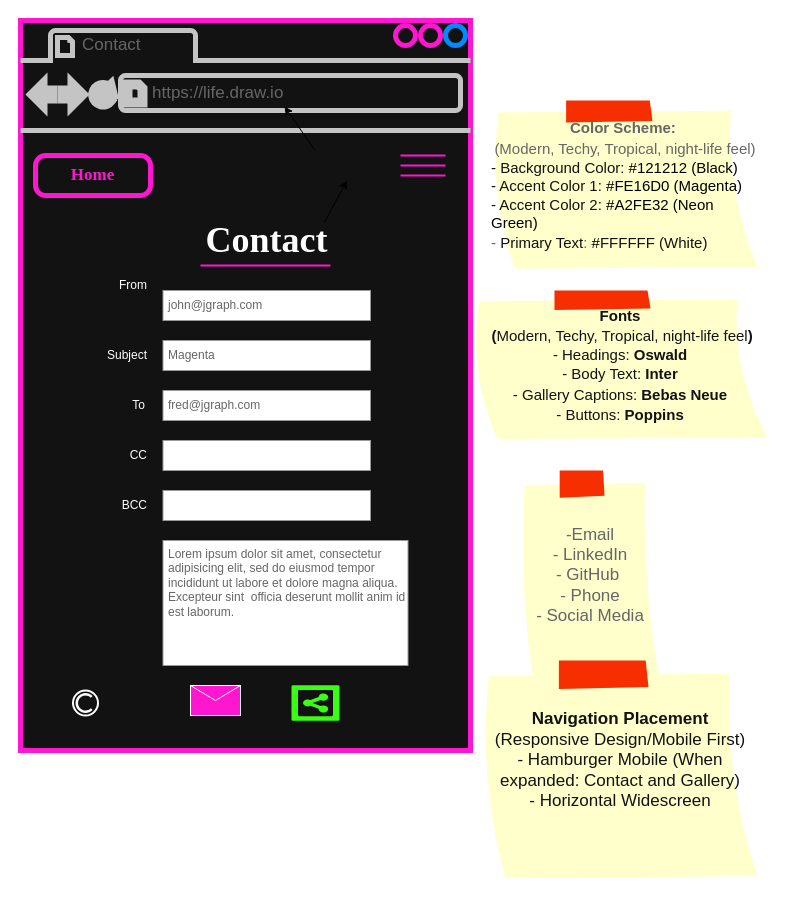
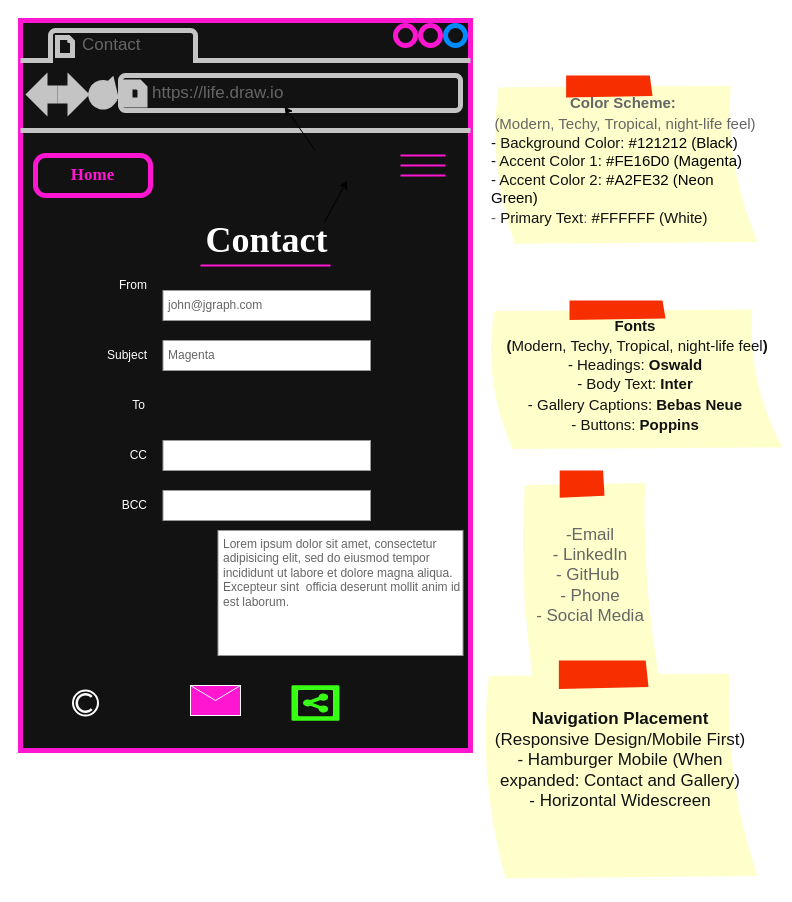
- <mxCell id="28" value="&lt;div style=&quot;&quot;&gt;&lt;font style=&quot;font-size: 15px;&quot;&gt;&lt;b style=&quot;background-color: transparent;&quot;&gt;Color Scheme:&lt;/b&gt;&lt;span style=&quot;background-color: transparent;&quot;&gt;&amp;nbsp;&lt;/span&gt;&lt;/font&gt;&lt;/div&gt;&lt;div style=&quot;&quot;&gt;&lt;span style=&quot;background-color: transparent;&quot;&gt;&lt;font style=&quot;font-size: 15px;&quot;&gt;(Modern, Techy, Tropical, night-life feel)&lt;/font&gt;&lt;/span&gt;&lt;/div&gt;&lt;font style=&quot;color: rgb(18, 18, 18); font-size: 15px;&quot;&gt;&lt;div style=&quot;text-align: left;&quot;&gt;&lt;span style=&quot;background-color: transparent;&quot;&gt;- Background Color:&amp;nbsp;&lt;/span&gt;&lt;span style=&quot;background-color: transparent; line-height: 18.4px; color: rgb(0, 0, 0);&quot;&gt;#&lt;span style=&quot;line-height: 15.333px; color: rgb(0, 0, 0);&quot;&gt;121212&lt;/span&gt;&lt;span style=&quot;color: rgb(0, 0, 0);&quot;&gt;&lt;/span&gt;&amp;nbsp;(Black)&lt;/span&gt;&lt;/div&gt;&lt;font face=&quot;Helvetica&quot;&gt;&lt;div style=&quot;text-align: left;&quot;&gt;&lt;span style=&quot;background-color: transparent;&quot;&gt;- Accent Color 1:&amp;nbsp;&lt;/span&gt;&lt;span style=&quot;background-color: transparent; line-height: 18.4px; color: rgb(0, 0, 0);&quot;&gt;#&lt;/span&gt;&lt;span style=&quot;background-color: transparent; line-height: 18.4px; color: rgb(0, 0, 0);&quot;&gt;&lt;font&gt;FE16D0&lt;/font&gt;&lt;/span&gt;&lt;span style=&quot;background-color: transparent; line-height: 18.4px; color: rgb(0, 0, 0);&quot;&gt;&amp;nbsp;(Magenta)&lt;/span&gt;&lt;/div&gt;&lt;div style=&quot;text-align: left;&quot;&gt;&lt;span style=&quot;background-color: transparent;&quot;&gt;- Accent Color 2:&amp;nbsp;&lt;/span&gt;&lt;span style=&quot;background-color: transparent; line-height: 18.4px; color: rgb(0, 0, 0);&quot;&gt;#&lt;/span&gt;&lt;span style=&quot;background-color: transparent; line-height: 18.4px; color: rgb(0, 0, 0);&quot;&gt;&lt;font&gt;A2FE32&lt;/font&gt;&lt;/span&gt;&lt;span style=&quot;background-color: transparent; line-height: 18.4px; color: rgb(0, 0, 0);&quot;&gt;&amp;nbsp;(Neon Green)&lt;/span&gt;&lt;/div&gt;&lt;/font&gt;&lt;/font&gt;&lt;div&gt;&lt;div style=&quot;text-align: left;&quot;&gt;&lt;font style=&quot;font-size: 15px;&quot;&gt;&lt;span style=&quot;scrollbar-color: light-dark(#e2e2e2, #4b4b4b)&lt;br/&gt;&#09;&#09;&#09;&#09;&#09;light-dark(#fbfbfb, var(--dark-panel-color)); line-height: 18.4px;&quot;&gt;&lt;span style=&quot;scrollbar-color: light-dark(#e2e2e2, #4b4b4b)&lt;br/&gt;&#09;&#09;&#09;&#09;&#09;light-dark(#fbfbfb, var(--dark-panel-color)); line-height: 18.4px;&quot;&gt;&lt;font style=&quot;&quot; face=&quot;Helvetica&quot;&gt;&lt;span style=&quot;color: rgb(102, 102, 102);&quot;&gt;- &lt;/span&gt;&lt;span style=&quot;color: rgb(102, 102, 102);&quot;&gt;&lt;font style=&quot;color: rgb(18, 18, 18);&quot;&gt;Primary Text&lt;/font&gt;&lt;/span&gt;&lt;span style=&quot;color: rgb(102, 102, 102);&quot;&gt;:&amp;nbsp;&lt;/span&gt;&lt;span style=&quot;color: rgb(0, 0, 0); scrollbar-color: light-dark(#e2e2e2, #4b4b4b)&lt;br/&gt;&#09;&#09;&#09;&#09;&#09;light-dark(#fbfbfb, var(--dark-panel-color)); line-height: 18.4px;&quot;&gt;#&lt;/span&gt;&lt;/font&gt;&lt;/span&gt;&lt;/span&gt;&lt;span style=&quot;color: light-dark(rgb(18, 18, 18), rgb(222, 222, 222)); background-color: transparent;&quot;&gt;&lt;font&gt;FFFFFF&lt;/font&gt;&lt;/span&gt;&lt;span style=&quot;color: light-dark(rgb(18, 18, 18), rgb(222, 222, 222)); background-color: transparent;&quot;&gt;&amp;nbsp;(White)&lt;/span&gt;&lt;/font&gt;&lt;/div&gt;&lt;/div&gt;" style="strokeWidth=1;shadow=0;dashed=0;align=center;html=1;shape=mxgraph.mockup.text.stickyNote2;fontColor=#666666;mainText=;fontSize=17;whiteSpace=wrap;fillColor=#ffffcc;strokeColor=#F62E00;" parent="1" vertex="1"><mxGeometry x="490" y="100" width="270" height="170" as="geometry" /></mxCell>
+ <mxCell id="28" value="&lt;div style=&quot;&quot;&gt;&lt;font style=&quot;font-size: 15px;&quot;&gt;&lt;b style=&quot;background-color: transparent;&quot;&gt;Color Scheme:&lt;/b&gt;&lt;span style=&quot;background-color: transparent;&quot;&gt;&amp;nbsp;&lt;/span&gt;&lt;/font&gt;&lt;/div&gt;&lt;div style=&quot;&quot;&gt;&lt;span style=&quot;background-color: transparent;&quot;&gt;&lt;font style=&quot;font-size: 15px;&quot;&gt;(Modern, Techy, Tropical, night-life feel)&lt;/font&gt;&lt;/span&gt;&lt;/div&gt;&lt;font style=&quot;color: rgb(18, 18, 18); font-size: 15px;&quot;&gt;&lt;div style=&quot;text-align: left;&quot;&gt;&lt;span style=&quot;background-color: transparent;&quot;&gt;- Background Color:&amp;nbsp;&lt;/span&gt;&lt;span style=&quot;background-color: transparent; line-height: 18.4px; color: rgb(0, 0, 0);&quot;&gt;#&lt;span style=&quot;line-height: 15.333px; color: rgb(0, 0, 0);&quot;&gt;121212&lt;/span&gt;&lt;span style=&quot;color: rgb(0, 0, 0);&quot;&gt;&lt;/span&gt;&amp;nbsp;(Black)&lt;/span&gt;&lt;/div&gt;&lt;font face=&quot;Helvetica&quot;&gt;&lt;div style=&quot;text-align: left;&quot;&gt;&lt;span style=&quot;background-color: transparent;&quot;&gt;- Accent Color 1:&amp;nbsp;&lt;/span&gt;&lt;span style=&quot;background-color: transparent; line-height: 18.4px; color: rgb(0, 0, 0);&quot;&gt;#&lt;/span&gt;&lt;span style=&quot;background-color: transparent; line-height: 18.4px; color: rgb(0, 0, 0);&quot;&gt;&lt;font&gt;FE16D0&lt;/font&gt;&lt;/span&gt;&lt;span style=&quot;background-color: transparent; line-height: 18.4px; color: rgb(0, 0, 0);&quot;&gt;&amp;nbsp;(Magenta)&lt;/span&gt;&lt;/div&gt;&lt;div style=&quot;text-align: left;&quot;&gt;&lt;span style=&quot;background-color: transparent;&quot;&gt;- Accent Color 2:&amp;nbsp;&lt;/span&gt;&lt;span style=&quot;background-color: transparent; line-height: 18.4px; color: rgb(0, 0, 0);&quot;&gt;#&lt;/span&gt;&lt;span style=&quot;background-color: transparent; line-height: 18.4px; color: rgb(0, 0, 0);&quot;&gt;&lt;font&gt;A2FE32&lt;/font&gt;&lt;/span&gt;&lt;span style=&quot;background-color: transparent; line-height: 18.4px; color: rgb(0, 0, 0);&quot;&gt;&amp;nbsp;(Neon Green)&lt;/span&gt;&lt;/div&gt;&lt;/font&gt;&lt;/font&gt;&lt;div&gt;&lt;div style=&quot;text-align: left;&quot;&gt;&lt;font style=&quot;font-size: 15px;&quot;&gt;&lt;span style=&quot;scrollbar-color: light-dark(#e2e2e2, #4b4b4b)&lt;br/&gt;&#09;&#09;&#09;&#09;&#09;light-dark(#fbfbfb, var(--dark-panel-color)); line-height: 18.4px;&quot;&gt;&lt;span style=&quot;scrollbar-color: light-dark(#e2e2e2, #4b4b4b)&lt;br/&gt;&#09;&#09;&#09;&#09;&#09;light-dark(#fbfbfb, var(--dark-panel-color)); line-height: 18.4px;&quot;&gt;&lt;font style=&quot;&quot; face=&quot;Helvetica&quot;&gt;&lt;span style=&quot;color: rgb(102, 102, 102);&quot;&gt;- &lt;/span&gt;&lt;span style=&quot;color: rgb(102, 102, 102);&quot;&gt;&lt;font style=&quot;color: rgb(18, 18, 18);&quot;&gt;Primary Text&lt;/font&gt;&lt;/span&gt;&lt;span style=&quot;color: rgb(102, 102, 102);&quot;&gt;:&amp;nbsp;&lt;/span&gt;&lt;span style=&quot;color: rgb(0, 0, 0); scrollbar-color: light-dark(#e2e2e2, #4b4b4b)&lt;br/&gt;&#09;&#09;&#09;&#09;&#09;light-dark(#fbfbfb, var(--dark-panel-color)); line-height: 18.4px;&quot;&gt;#&lt;/span&gt;&lt;/font&gt;&lt;/span&gt;&lt;/span&gt;&lt;span style=&quot;color: light-dark(rgb(18, 18, 18), rgb(222, 222, 222)); background-color: transparent;&quot;&gt;&lt;font&gt;FFFFFF&lt;/font&gt;&lt;/span&gt;&lt;span style=&quot;color: light-dark(rgb(18, 18, 18), rgb(222, 222, 222)); background-color: transparent;&quot;&gt;&amp;nbsp;(White)&lt;/span&gt;&lt;/font&gt;&lt;/div&gt;&lt;/div&gt;" style="strokeWidth=1;shadow=0;dashed=0;align=center;html=1;shape=mxgraph.mockup.text.stickyNote2;fontColor=#666666;mainText=;fontSize=17;whiteSpace=wrap;fillColor=#ffffcc;strokeColor=#F62E00;" parent="1" vertex="1"><mxGeometry x="490" y="75" width="270" height="170" as="geometry" /></mxCell>
- <mxCell id="29" value="&lt;b&gt;&lt;font style=&quot;font-size: 15px; color: rgb(18, 18, 18);&quot;&gt;Fonts&lt;/font&gt;&lt;/b&gt;&lt;div&gt;&lt;font style=&quot;font-size: 15px; color: rgb(18, 18, 18);&quot;&gt;&lt;b&gt;&amp;nbsp;(&lt;/b&gt;&lt;span&gt;Modern, Techy, Tropical, night-life feel&lt;/span&gt;&lt;b&gt;)&lt;/b&gt;&lt;br&gt;&lt;div style=&quot;&quot;&gt;&lt;span style=&quot;background-color: transparent;&quot;&gt;- Headings: &lt;b&gt;Oswald&lt;/b&gt;&lt;/span&gt;&lt;/div&gt;&lt;/font&gt;&lt;div style=&quot;&quot;&gt;&lt;font style=&quot;font-size: 15px; color: rgb(18, 18, 18);&quot;&gt;&lt;span&gt;- Body Text: &lt;b&gt;Inter&lt;/b&gt;&lt;/span&gt;&lt;br&gt;&lt;/font&gt;&lt;/div&gt;&lt;div style=&quot;&quot;&gt;&lt;font style=&quot;font-size: 15px; color: rgb(18, 18, 18);&quot;&gt;&lt;span&gt;- Gallery Captions: &lt;b&gt;Bebas Neue&lt;/b&gt;&lt;/span&gt;&lt;span&gt;&lt;br&gt;&lt;/span&gt;&lt;/font&gt;&lt;/div&gt;&lt;div style=&quot;&quot;&gt;&lt;span&gt;&lt;font style=&quot;font-size: 15px; color: rgb(18, 18, 18);&quot;&gt;- Buttons: &lt;b style=&quot;&quot;&gt;Poppins&lt;/b&gt;&lt;/font&gt;&lt;/span&gt;&lt;span style=&quot;color: rgb(102, 102, 102);&quot;&gt;&lt;br&gt;&lt;/span&gt;&lt;/div&gt;&lt;/div&gt;" style="strokeWidth=1;shadow=0;dashed=0;align=center;html=1;shape=mxgraph.mockup.text.stickyNote2;fontColor=#666666;mainText=;fontSize=17;whiteSpace=wrap;fillColor=#ffffcc;strokeColor=#F62E00;" parent="1" vertex="1"><mxGeometry x="470" y="290" width="300" height="150" as="geometry" /></mxCell>
+ <mxCell id="29" value="&lt;b&gt;&lt;font style=&quot;font-size: 15px; color: rgb(18, 18, 18);&quot;&gt;Fonts&lt;/font&gt;&lt;/b&gt;&lt;div&gt;&lt;font style=&quot;font-size: 15px; color: rgb(18, 18, 18);&quot;&gt;&lt;b&gt;&amp;nbsp;(&lt;/b&gt;&lt;span&gt;Modern, Techy, Tropical, night-life feel&lt;/span&gt;&lt;b&gt;)&lt;/b&gt;&lt;br&gt;&lt;div style=&quot;&quot;&gt;&lt;span style=&quot;background-color: transparent;&quot;&gt;- Headings: &lt;b&gt;Oswald&lt;/b&gt;&lt;/span&gt;&lt;/div&gt;&lt;/font&gt;&lt;div style=&quot;&quot;&gt;&lt;font style=&quot;font-size: 15px; color: rgb(18, 18, 18);&quot;&gt;&lt;span&gt;- Body Text: &lt;b&gt;Inter&lt;/b&gt;&lt;/span&gt;&lt;br&gt;&lt;/font&gt;&lt;/div&gt;&lt;div style=&quot;&quot;&gt;&lt;font style=&quot;font-size: 15px; color: rgb(18, 18, 18);&quot;&gt;&lt;span&gt;- Gallery Captions: &lt;b&gt;Bebas Neue&lt;/b&gt;&lt;/span&gt;&lt;span&gt;&lt;br&gt;&lt;/span&gt;&lt;/font&gt;&lt;/div&gt;&lt;div style=&quot;&quot;&gt;&lt;span&gt;&lt;font style=&quot;font-size: 15px; color: rgb(18, 18, 18);&quot;&gt;- Buttons: &lt;b style=&quot;&quot;&gt;Poppins&lt;/b&gt;&lt;/font&gt;&lt;/span&gt;&lt;span style=&quot;color: rgb(102, 102, 102);&quot;&gt;&lt;br&gt;&lt;/span&gt;&lt;/div&gt;&lt;/div&gt;" style="strokeWidth=1;shadow=0;dashed=0;align=center;html=1;shape=mxgraph.mockup.text.stickyNote2;fontColor=#666666;mainText=;fontSize=17;whiteSpace=wrap;fillColor=#ffffcc;strokeColor=#F62E00;" parent="1" vertex="1"><mxGeometry x="485" y="300" width="300" height="150" as="geometry" /></mxCell>
- <mxCell id="12" value="fred@jgraph.com" style="strokeWidth=1;shadow=0;dashed=0;align=center;html=1;shape=mxgraph.mockup.forms.rrect;fillColor=#ffffff;rSize=0;fontColor=#666666;align=left;spacingLeft=3;strokeColor=#999999;" parent="2" vertex="1"><mxGeometry x="142.5" y="370" width="207.5" height="30" as="geometry" /></mxCell>
- <mxCell id="17" value="Lorem ipsum dolor sit amet, consectetur adipisicing elit, sed do eiusmod tempor incididunt ut labore et dolore magna aliqua.&amp;nbsp; Excepteur sint&amp;nbsp; officia deserunt mollit anim id est laborum." style="strokeWidth=1;shadow=0;dashed=0;align=center;html=1;shape=mxgraph.mockup.forms.rrect;fillColor=#ffffff;rSize=0;fontColor=#666666;align=left;spacingLeft=3;strokeColor=#999999;verticalAlign=top;whiteSpace=wrap;" parent="2" vertex="1"><mxGeometry x="142.5" y="520" width="245" height="125" as="geometry" /></mxCell>
+ <mxCell id="17" value="Lorem ipsum dolor sit amet, consectetur adipisicing elit, sed do eiusmod tempor incididunt ut labore et dolore magna aliqua.&amp;nbsp; Excepteur sint&amp;nbsp; officia deserunt mollit anim id est laborum." style="strokeWidth=1;shadow=0;dashed=0;align=center;html=1;shape=mxgraph.mockup.forms.rrect;fillColor=#ffffff;rSize=0;fontColor=#666666;align=left;spacingLeft=3;strokeColor=#999999;verticalAlign=top;whiteSpace=wrap;" parent="2" vertex="1"><mxGeometry x="197.5" y="510" width="245" height="125" as="geometry" /></mxCell>
